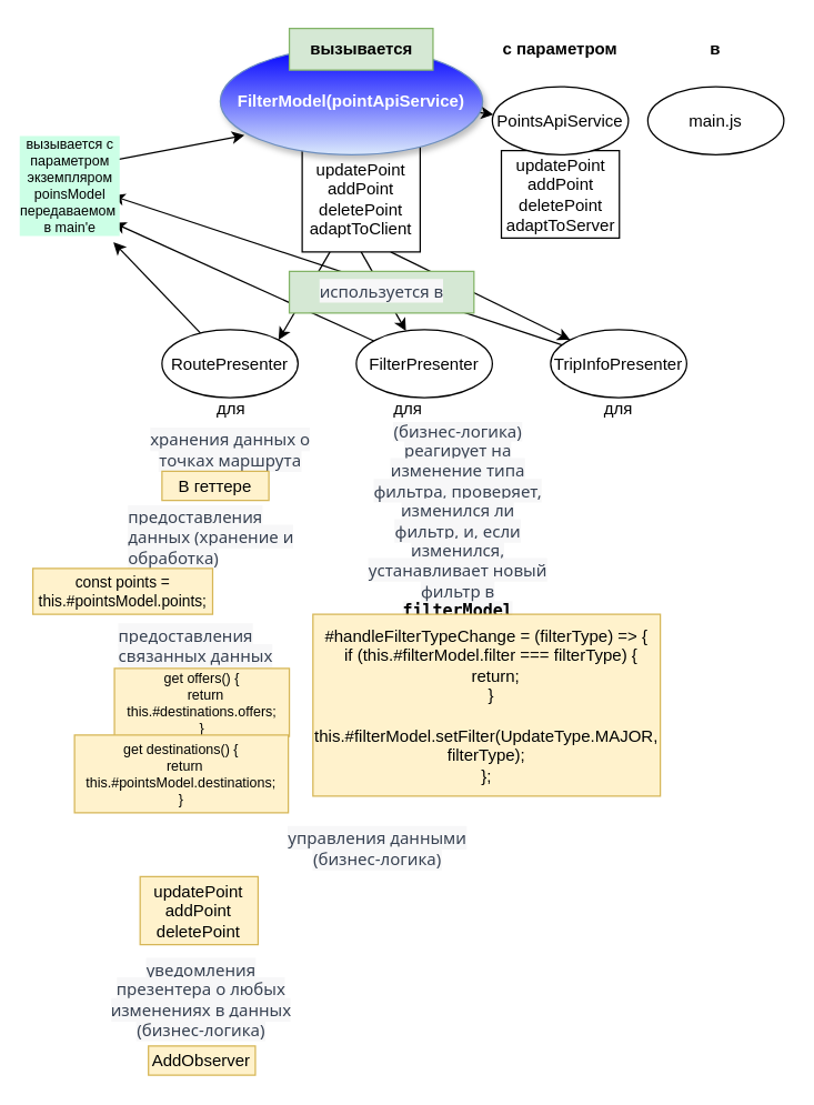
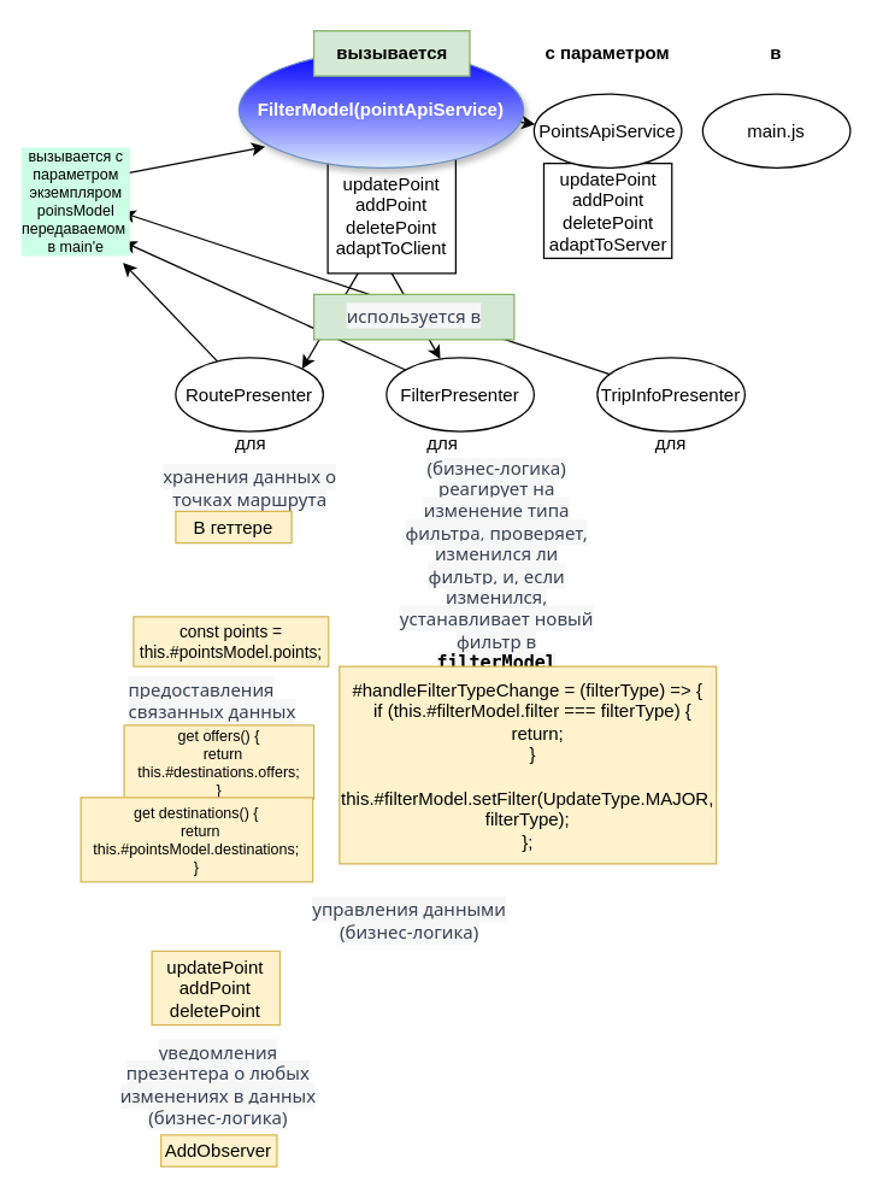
- <mxCell id="2" value="" style="edgeStyle=none;html=1;entryX=0;entryY=0;entryDx=0;entryDy=0;exitX=0.75;exitY=1;exitDx=0;exitDy=0;" parent="1" source="5" target="17" edge="1"><mxGeometry relative="1" as="geometry" /></mxCell>
+ <mxCell id="2" value="" style="edgeStyle=none;html=1;exitX=0.75;exitY=1;exitDx=0;exitDy=0;" parent="1" source="5" target="8" edge="1"><mxGeometry relative="1" as="geometry" /></mxCell>
- <mxCell id="28" value="&lt;div style=&quot;text-align: left;&quot;&gt;&lt;font face=&quot;Söhne, ui-sans-serif, system-ui, -apple-system, Segoe UI, Roboto, Ubuntu, Cantarell, Noto Sans, sans-serif, Helvetica Neue, Arial, Apple Color Emoji, Segoe UI Emoji, Segoe UI Symbol, Noto Color Emoji&quot; color=&quot;#374151&quot;&gt;&lt;span style=&quot;background-color: rgb(247, 247, 248);&quot;&gt;предоставления данных (хранение и обработка)&lt;/span&gt;&lt;/font&gt;&lt;/div&gt;" style="text;strokeColor=none;align=center;fillColor=none;html=1;verticalAlign=middle;whiteSpace=wrap;rounded=0;fontSize=12;" parent="1" vertex="1"><mxGeometry x="91" y="372" width="133" height="30" as="geometry" /></mxCell>
- <mxCell id="29" value="const points = this.#pointsModel.points;" style="rounded=0;whiteSpace=wrap;html=1;arcSize=15;fillColor=#fff2cc;strokeColor=#d6b656;fontSize=11;" parent="1" vertex="1"><mxGeometry x="23" y="409" width="129.5" height="33" as="geometry" /></mxCell>
+ <mxCell id="29" value="const points = this.#pointsModel.points;" style="rounded=0;whiteSpace=wrap;html=1;arcSize=15;fillColor=#fff2cc;strokeColor=#d6b656;fontSize=11;" parent="1" vertex="1"><mxGeometry x="88" y="409" width="129.5" height="33" as="geometry" /></mxCell>
